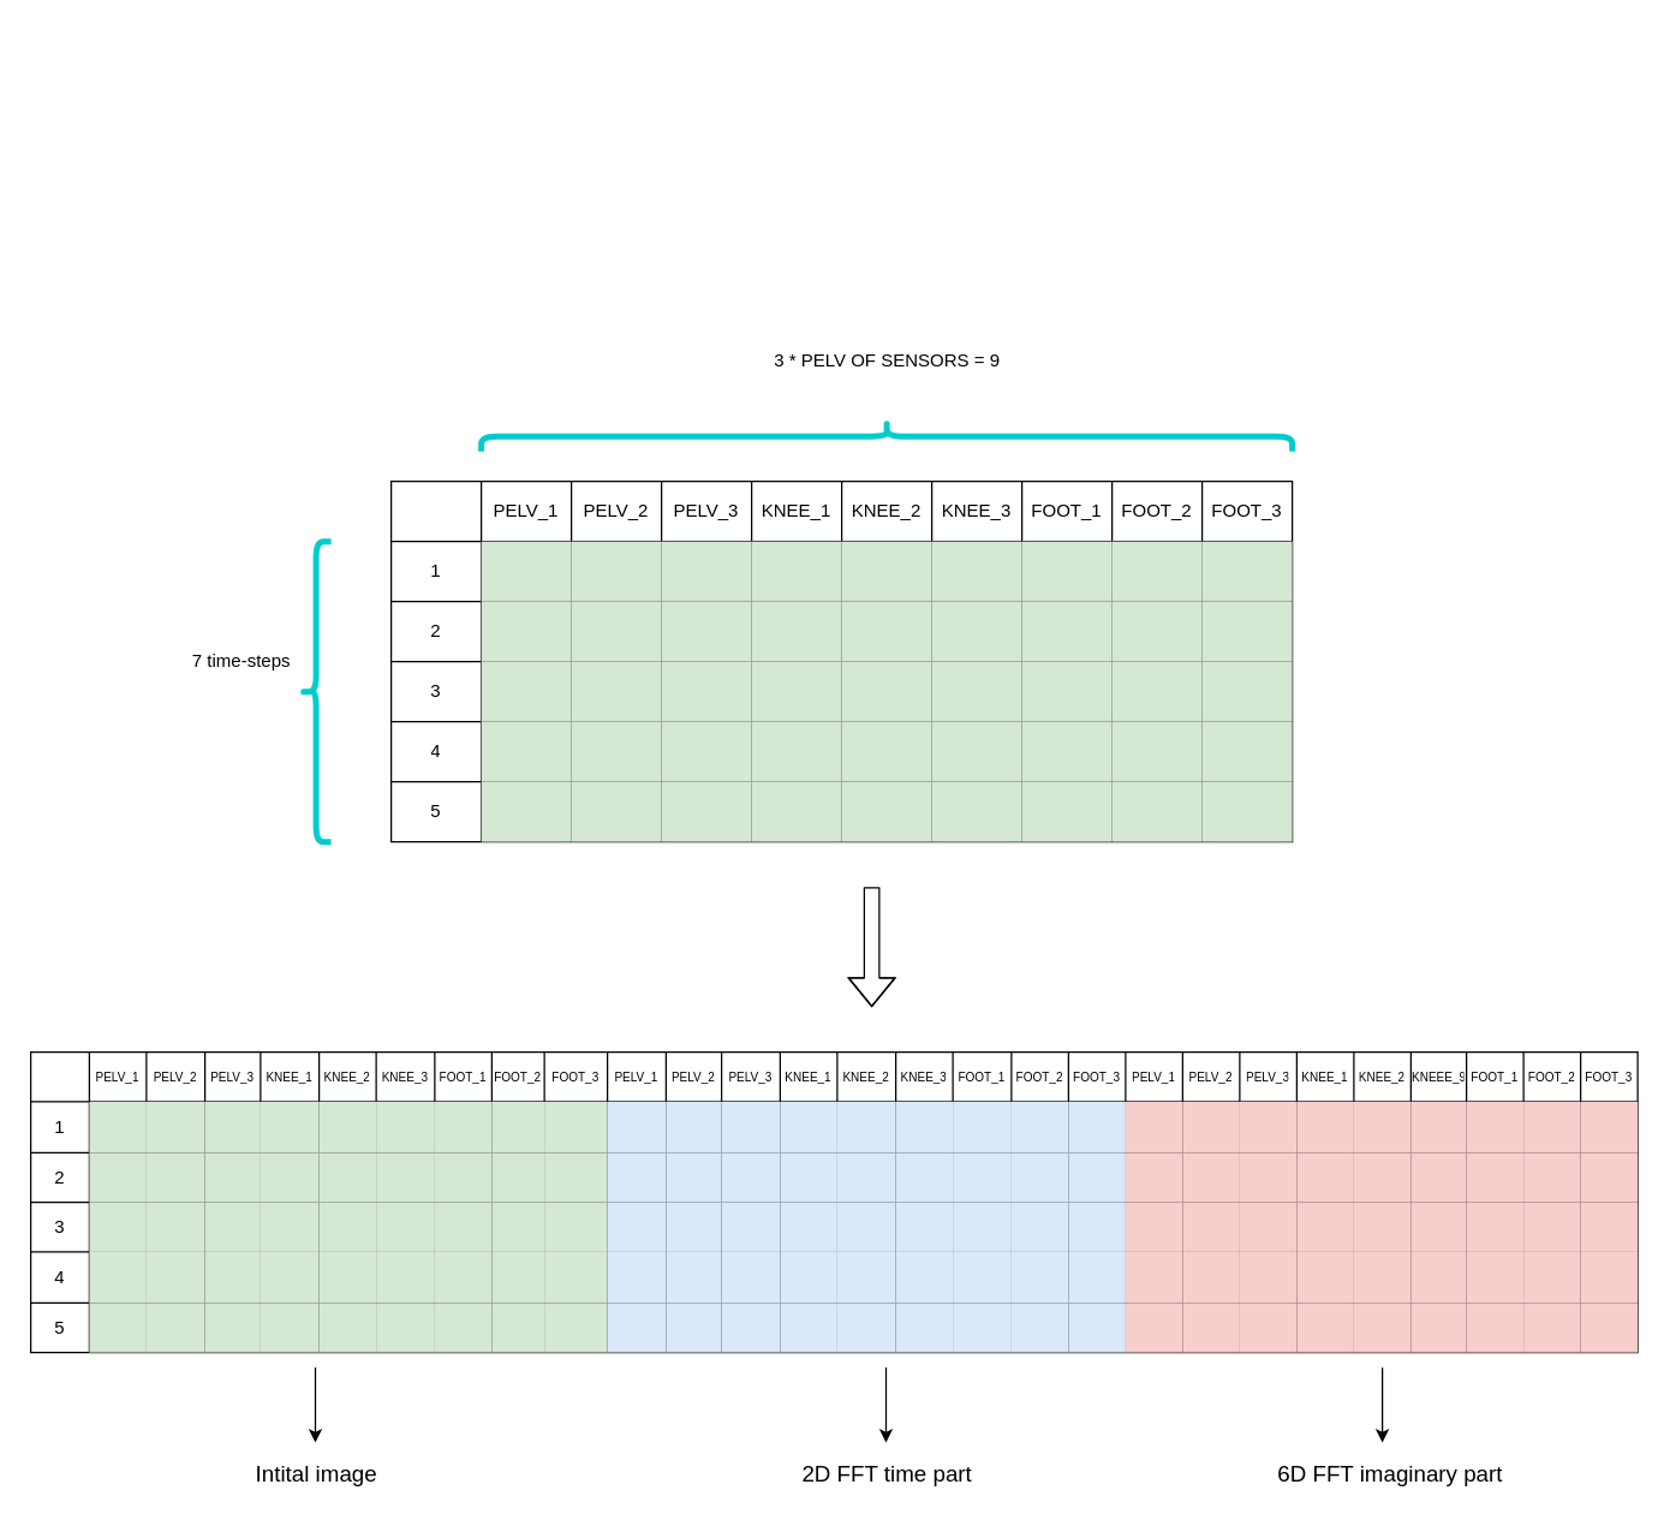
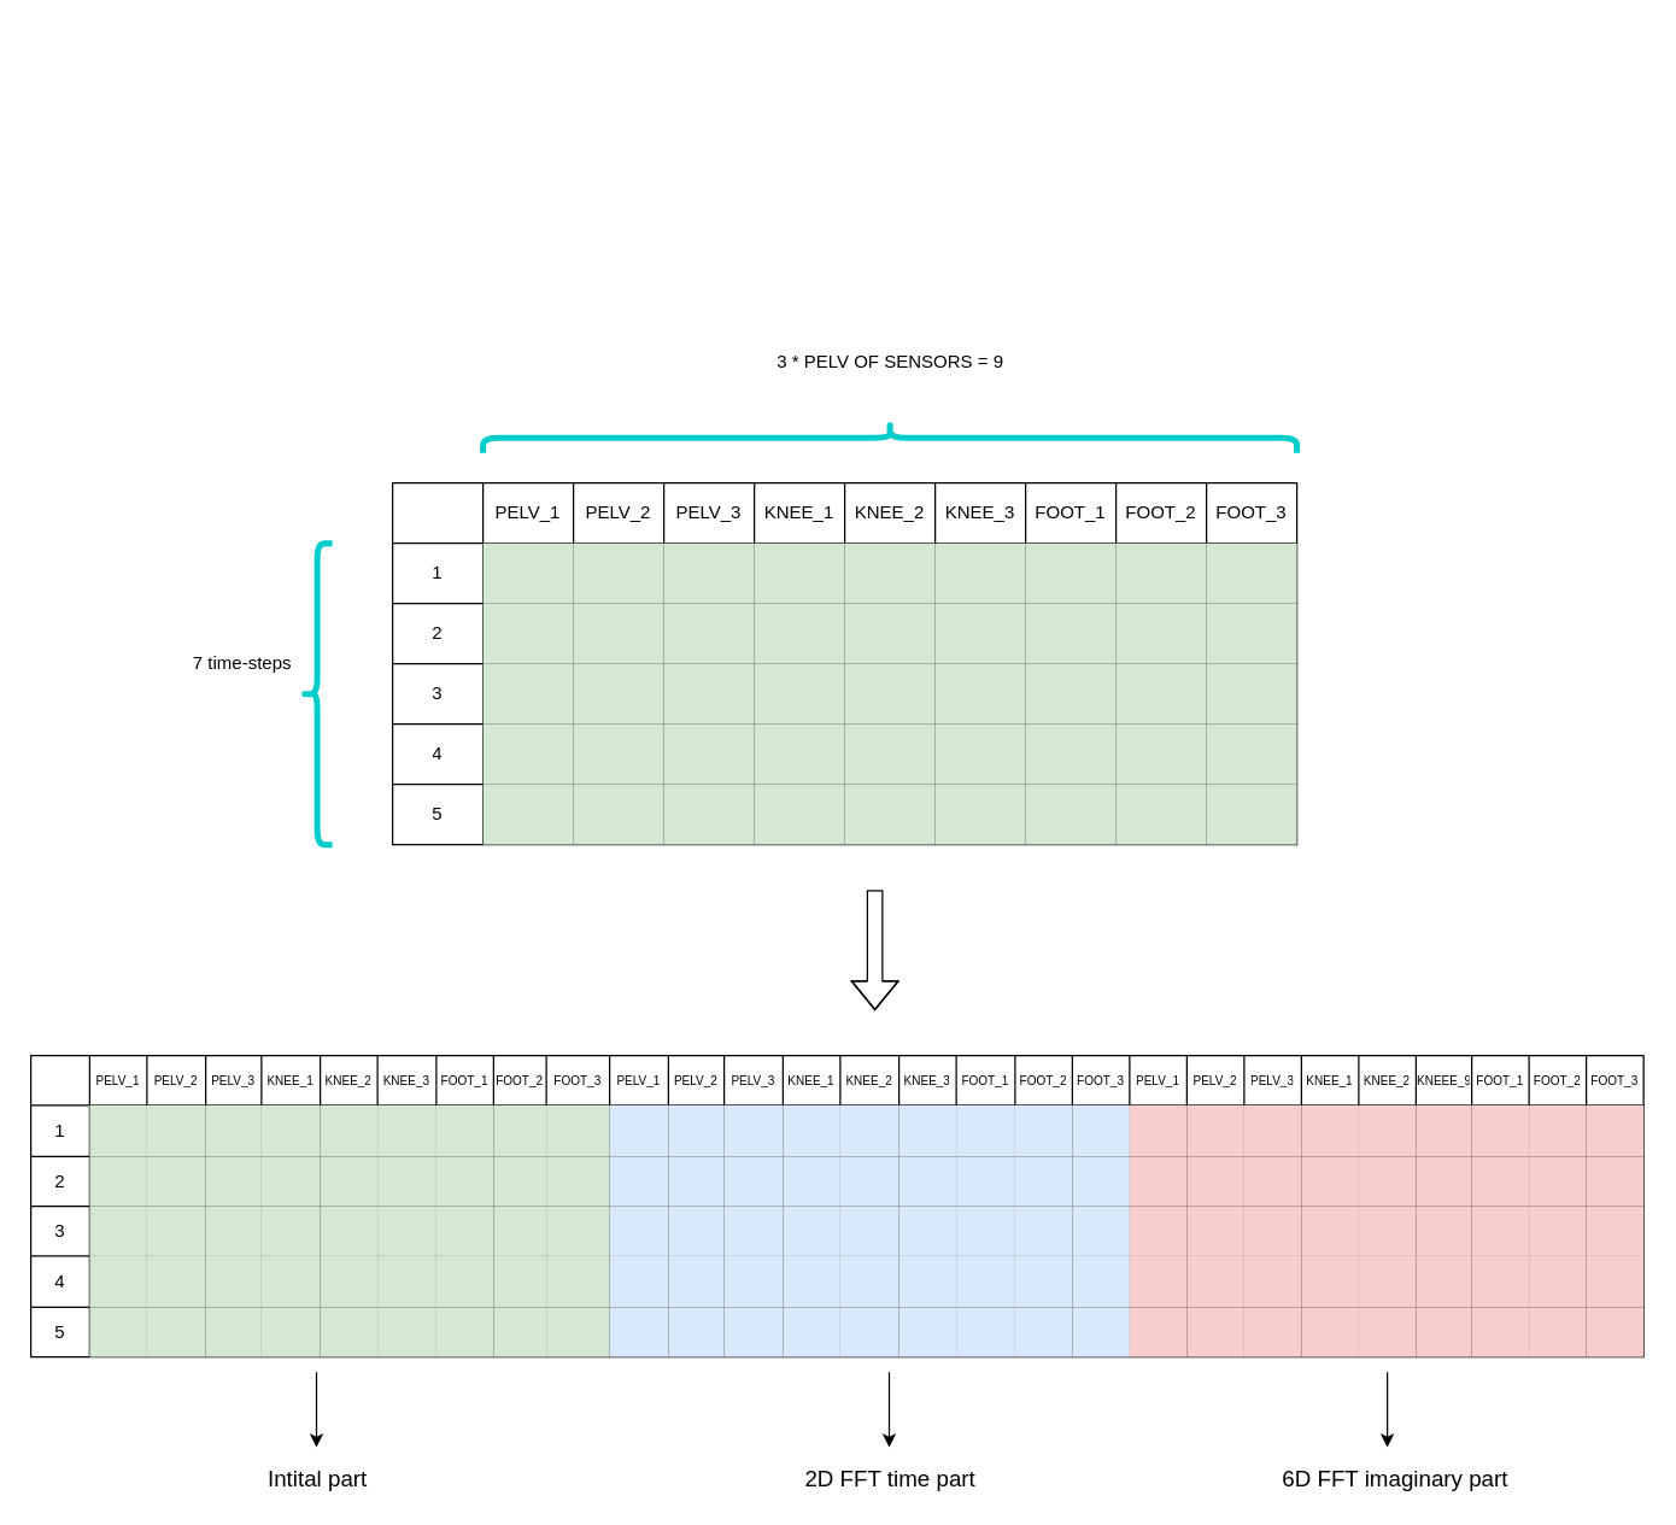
- <mxCell id="252" value="Intital image" style="text;html=1;align=center;verticalAlign=middle;resizable=0;points=[];autosize=1;fontSize=15;" vertex="1" parent="1"><mxGeometry x="160" y="970" width="100" height="20" as="geometry" /></mxCell>
+ <mxCell id="252" value="Intital part" style="text;html=1;align=center;verticalAlign=middle;resizable=0;points=[];autosize=1;fontSize=15;" vertex="1" parent="1"><mxGeometry x="160" y="970" width="100" height="20" as="geometry" /></mxCell>
